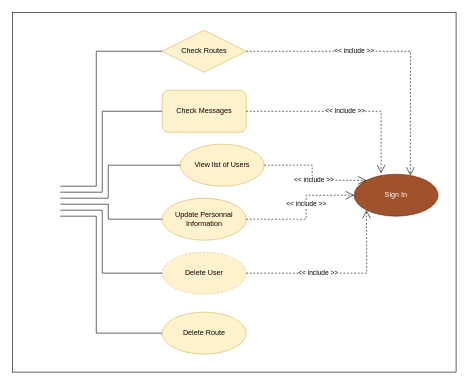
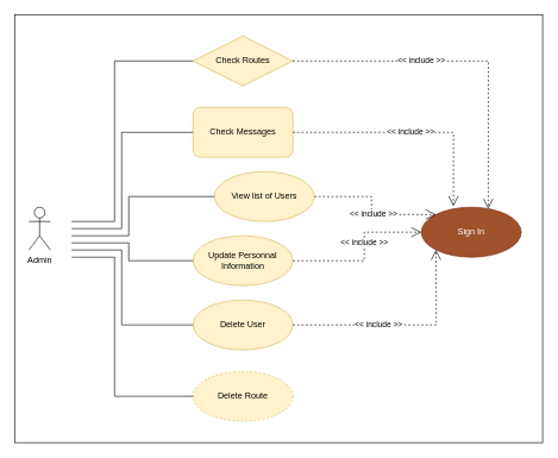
+ <mxCell id="10" value="&lt;div&gt;Admin&lt;/div&gt;" style="shape=umlActor;verticalLabelPosition=bottom;verticalAlign=top;html=1;" vertex="1" parent="1"><mxGeometry x="40" y="290" width="30" height="60" as="geometry" /></mxCell>
- <mxCell id="6" value="Delete User" style="ellipse;whiteSpace=wrap;html=1;fillColor=#fff2cc;strokeColor=#d6b656;dashed=1;" vertex="1" parent="1"><mxGeometry x="270" y="420" width="140" height="70" as="geometry" /></mxCell>
+ <mxCell id="6" value="Delete User" style="ellipse;whiteSpace=wrap;html=1;fillColor=#fff2cc;strokeColor=#d6b656;" vertex="1" parent="1"><mxGeometry x="270" y="420" width="140" height="70" as="geometry" /></mxCell>
- <mxCell id="7" value="Delete Route" style="ellipse;whiteSpace=wrap;html=1;fillColor=#fff2cc;strokeColor=#d6b656;" vertex="1" parent="1"><mxGeometry x="270" y="520" width="140" height="70" as="geometry" /></mxCell>
+ <mxCell id="7" value="Delete Route" style="ellipse;whiteSpace=wrap;html=1;fillColor=#fff2cc;strokeColor=#d6b656;dashed=1;" vertex="1" parent="1"><mxGeometry x="270" y="520" width="140" height="70" as="geometry" /></mxCell>
